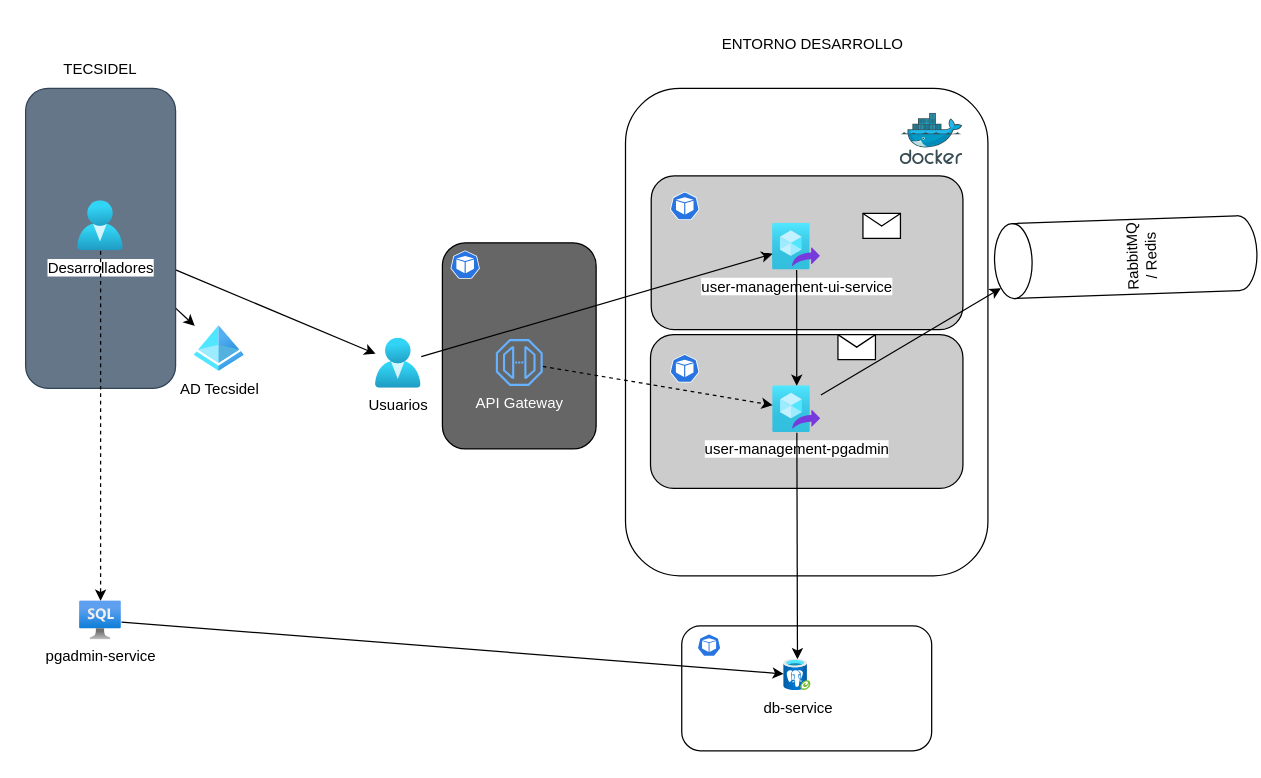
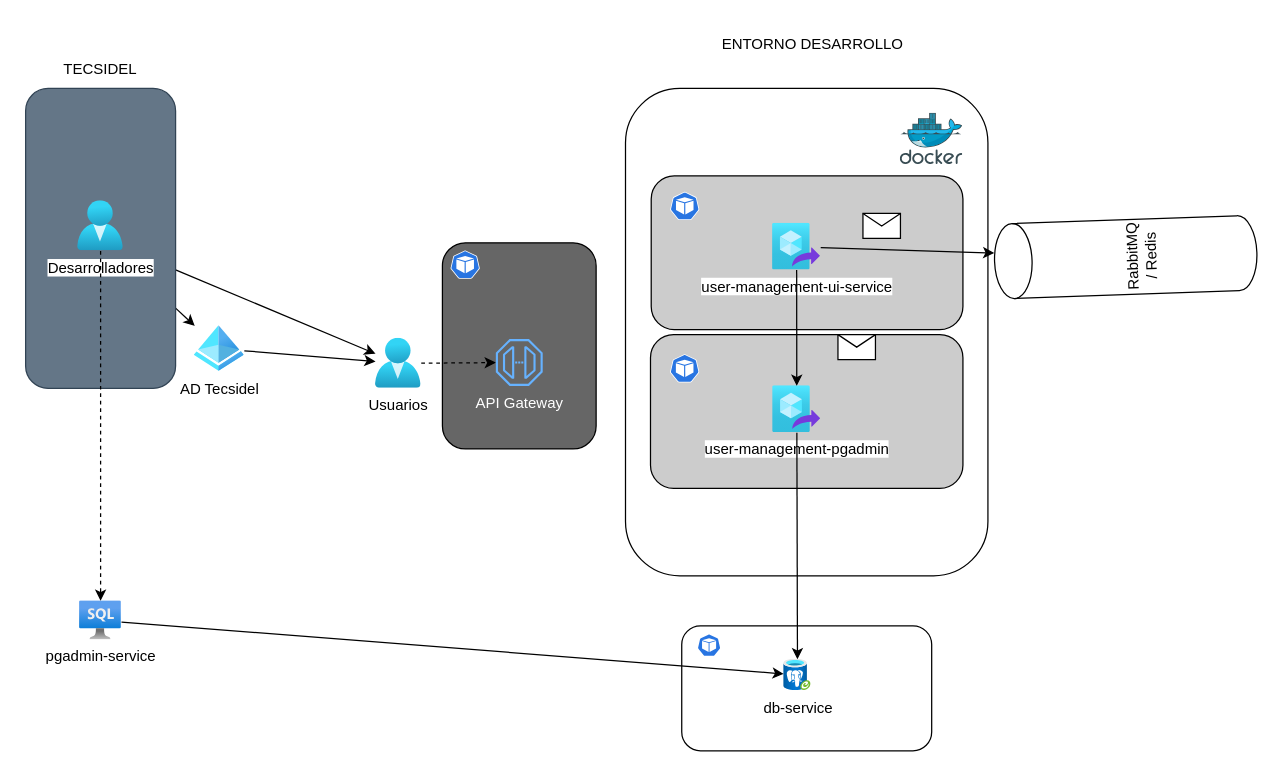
+ <mxCell id="21" style="edgeStyle=none;html=1;" parent="1" source="6" target="20" edge="1"><mxGeometry relative="1" as="geometry" /></mxCell>
- <mxCell id="11" style="edgeStyle=none;html=1;" parent="1" source="13" target="6" edge="1"><mxGeometry relative="1" as="geometry" /></mxCell>
- <mxCell id="40" style="edgeStyle=none;html=1;entryX=0.145;entryY=0;entryDx=0;entryDy=4.35;entryPerimeter=0;" parent="1" source="28" target="20" edge="1"><mxGeometry relative="1" as="geometry" /></mxCell>
+ <mxCell id="14" style="edgeStyle=none;html=1;" parent="1" source="15" target="13" edge="1"><mxGeometry relative="1" as="geometry" /></mxCell>
+ <mxCell id="12" style="edgeStyle=none;html=1;fontColor=#FFFFFF;dashed=1;" parent="1" source="13" target="39" edge="1"><mxGeometry relative="1" as="geometry" /></mxCell>
- <mxCell id="37" style="edgeStyle=none;html=1;fontColor=#FFFFFF;dashed=1;" parent="1" source="39" target="28" edge="1"><mxGeometry relative="1" as="geometry" /></mxCell>
